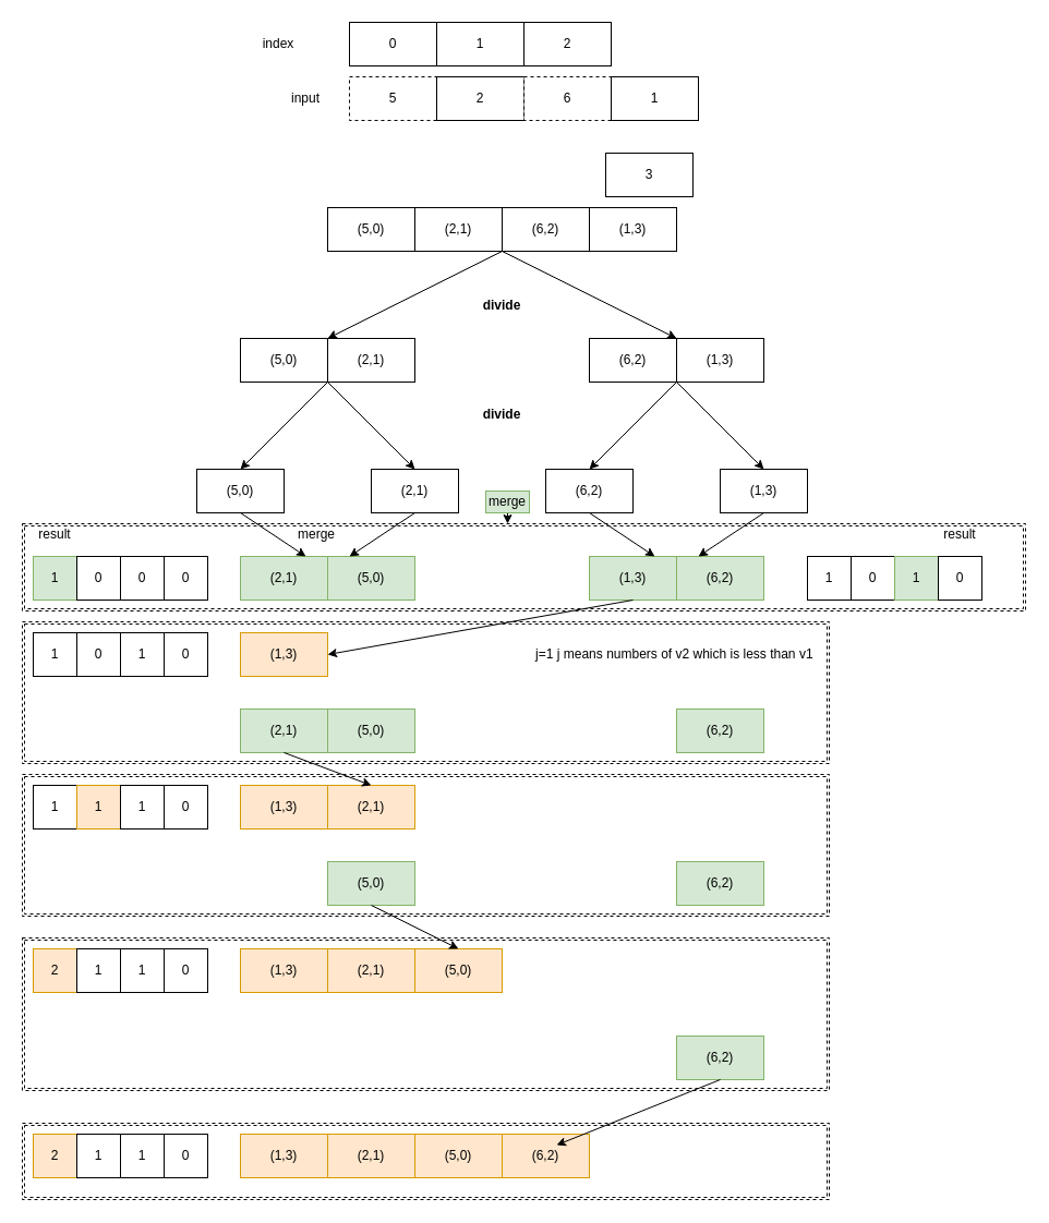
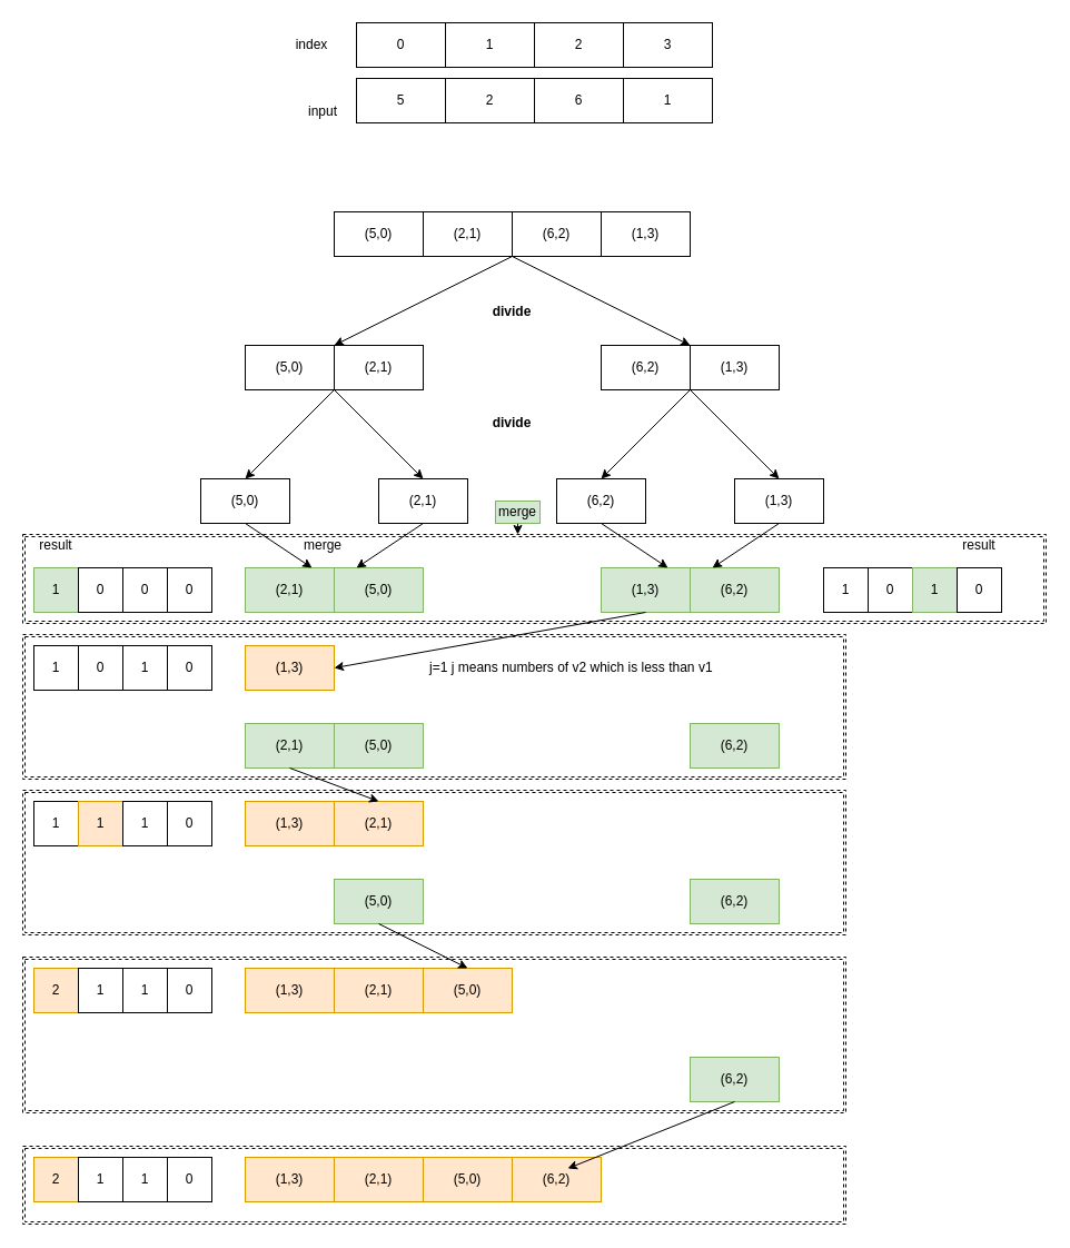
- <mxCell id="11" value="index" style="text;html=1;strokeColor=none;fillColor=none;align=center;verticalAlign=middle;whiteSpace=wrap;rounded=0;" vertex="1" parent="1"><mxGeometry x="235" y="30" width="40" height="20" as="geometry" /></mxCell>
+ <mxCell id="11" value="index" style="text;html=1;strokeColor=none;fillColor=none;align=center;verticalAlign=middle;whiteSpace=wrap;rounded=0;" vertex="1" parent="1"><mxGeometry x="260" y="30" width="40" height="20" as="geometry" /></mxCell>
- <mxCell id="10" value="input" style="text;html=1;strokeColor=none;fillColor=none;align=center;verticalAlign=middle;whiteSpace=wrap;rounded=0;" vertex="1" parent="1"><mxGeometry x="260" y="80" width="40" height="20" as="geometry" /></mxCell>
+ <mxCell id="10" value="input" style="text;html=1;strokeColor=none;fillColor=none;align=center;verticalAlign=middle;whiteSpace=wrap;rounded=0;" vertex="1" parent="1"><mxGeometry x="270" y="90" width="40" height="20" as="geometry" /></mxCell>
- <mxCell id="6" value="5" style="rounded=0;whiteSpace=wrap;html=1;dashed=1;" vertex="1" parent="1"><mxGeometry x="320" y="70" width="80" height="40" as="geometry" /></mxCell>
+ <mxCell id="6" value="5" style="rounded=0;whiteSpace=wrap;html=1;" vertex="1" parent="1"><mxGeometry x="320" y="70" width="80" height="40" as="geometry" /></mxCell>
- <mxCell id="8" value="6" style="rounded=0;whiteSpace=wrap;html=1;dashed=1;" vertex="1" parent="1"><mxGeometry x="480" y="70" width="80" height="40" as="geometry" /></mxCell>
+ <mxCell id="8" value="6" style="rounded=0;whiteSpace=wrap;html=1;" vertex="1" parent="1"><mxGeometry x="480" y="70" width="80" height="40" as="geometry" /></mxCell>
- <mxCell id="15" value="3" style="rounded=0;whiteSpace=wrap;html=1;" vertex="1" parent="1"><mxGeometry x="555" y="140" width="80" height="40" as="geometry" /></mxCell>
+ <mxCell id="15" value="3" style="rounded=0;whiteSpace=wrap;html=1;" vertex="1" parent="1"><mxGeometry x="560" y="20" width="80" height="40" as="geometry" /></mxCell>
- <mxCell id="95" value="j=1 j means numbers of v2 which is less than v1&amp;nbsp;" style="text;html=1;strokeColor=none;fillColor=none;align=center;verticalAlign=middle;whiteSpace=wrap;rounded=0;dashed=1;" vertex="1" parent="1"><mxGeometry x="480" y="590" width="280" height="20" as="geometry" /></mxCell>
+ <mxCell id="95" value="j=1 j means numbers of v2 which is less than v1&amp;nbsp;" style="text;html=1;strokeColor=none;fillColor=none;align=center;verticalAlign=middle;whiteSpace=wrap;rounded=0;dashed=1;" vertex="1" parent="1"><mxGeometry x="375" y="590" width="280" height="20" as="geometry" /></mxCell>
